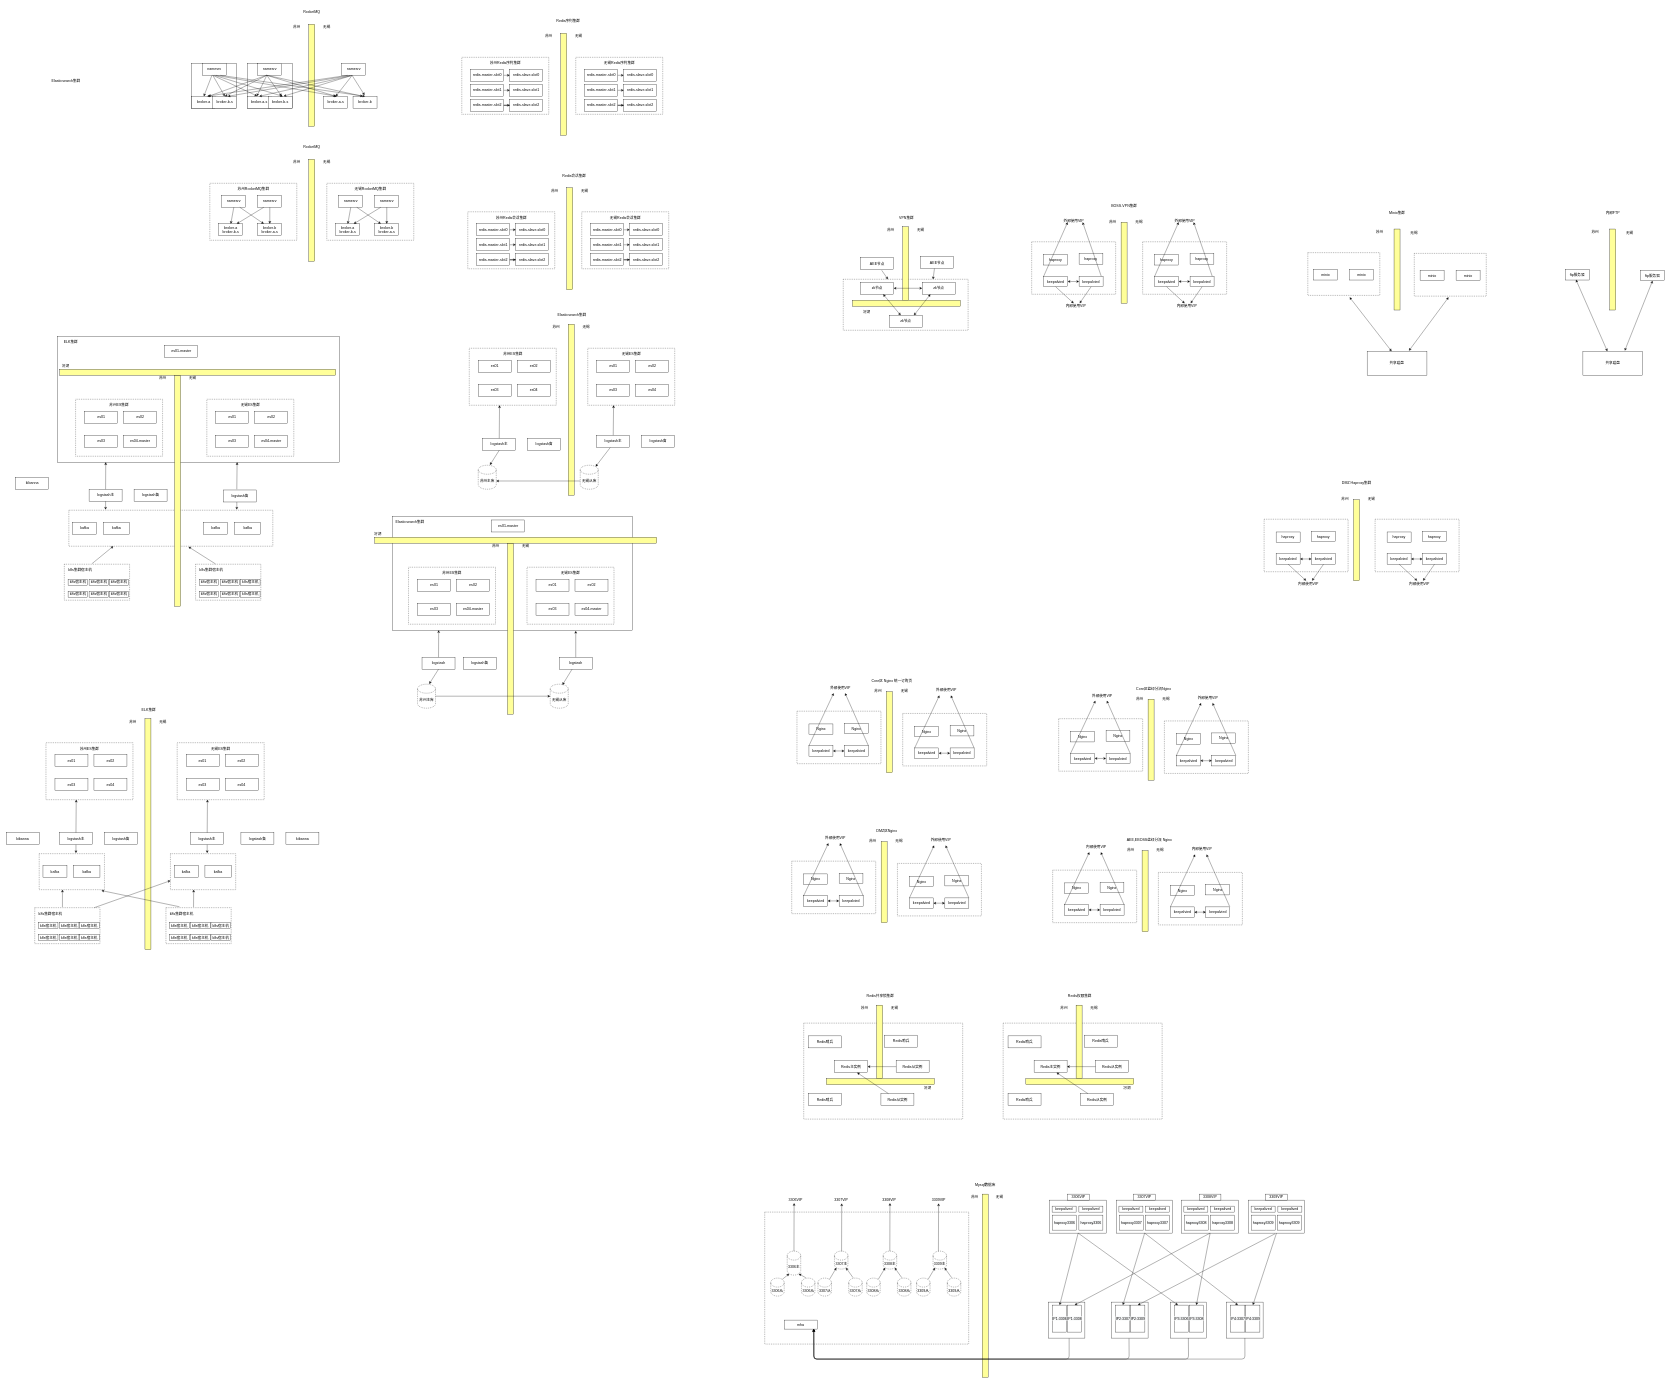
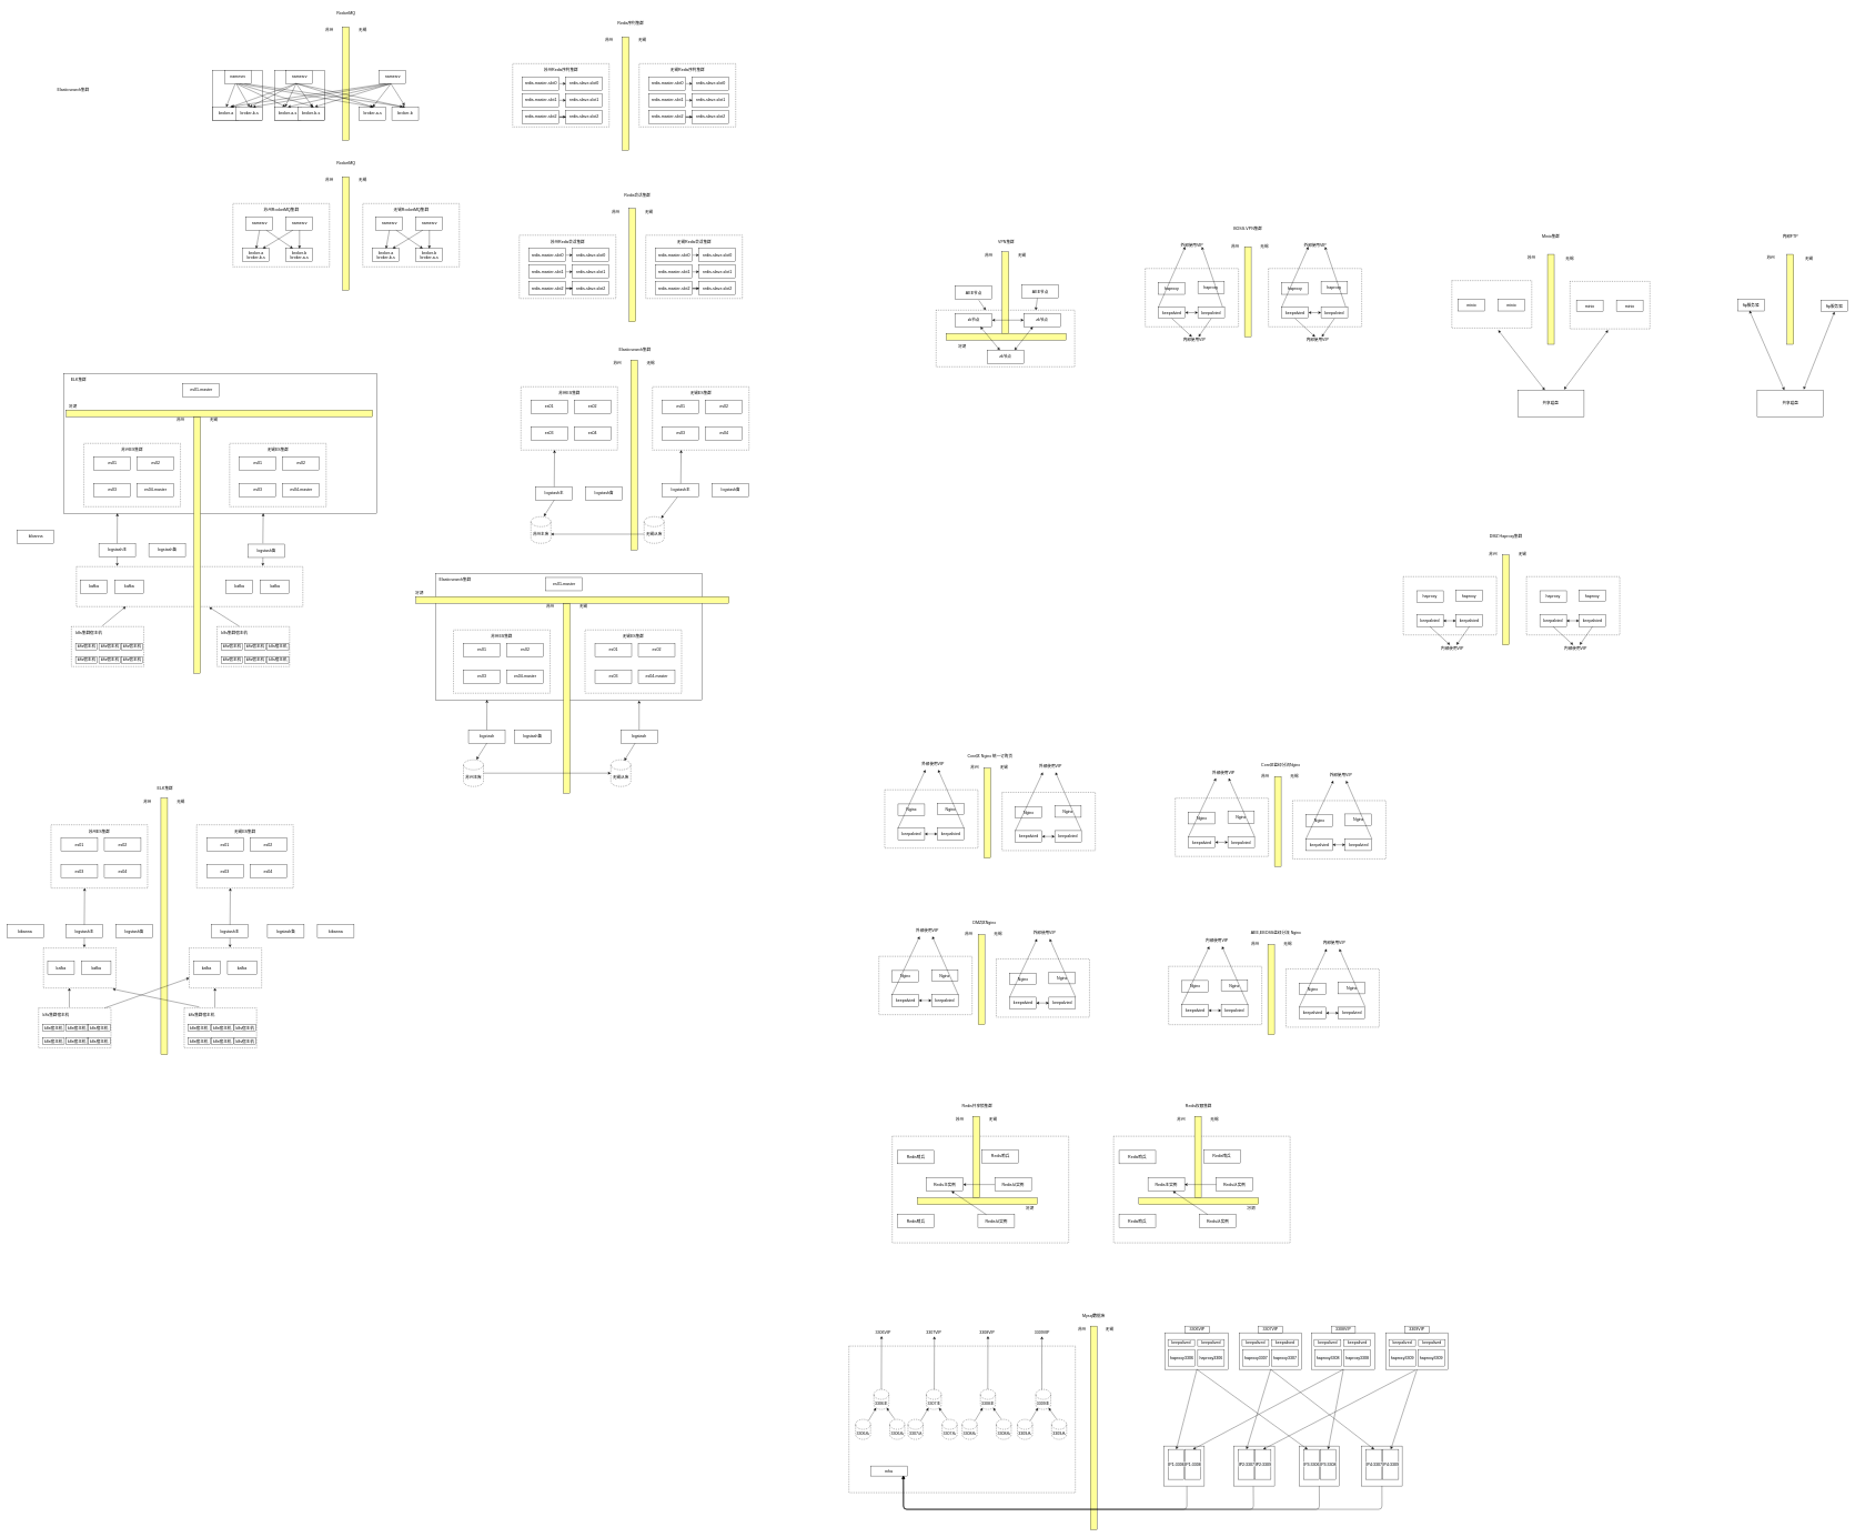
- <mxCell id="381" value="3306主" style="shape=cylinder3;whiteSpace=wrap;html=1;boundedLbl=1;backgroundOutline=1;size=15;dashed=1;" parent="1" vertex="1"><mxGeometry x="2624" y="4170" width="45" height="80" as="geometry" /></mxCell>
+ <mxCell id="381" value="3306主" style="shape=cylinder3;whiteSpace=wrap;html=1;boundedLbl=1;backgroundOutline=1;size=15;dashed=1;" parent="1" vertex="1"><mxGeometry x="2624" y="4170" width="45" height="60" as="geometry" /></mxCell>
